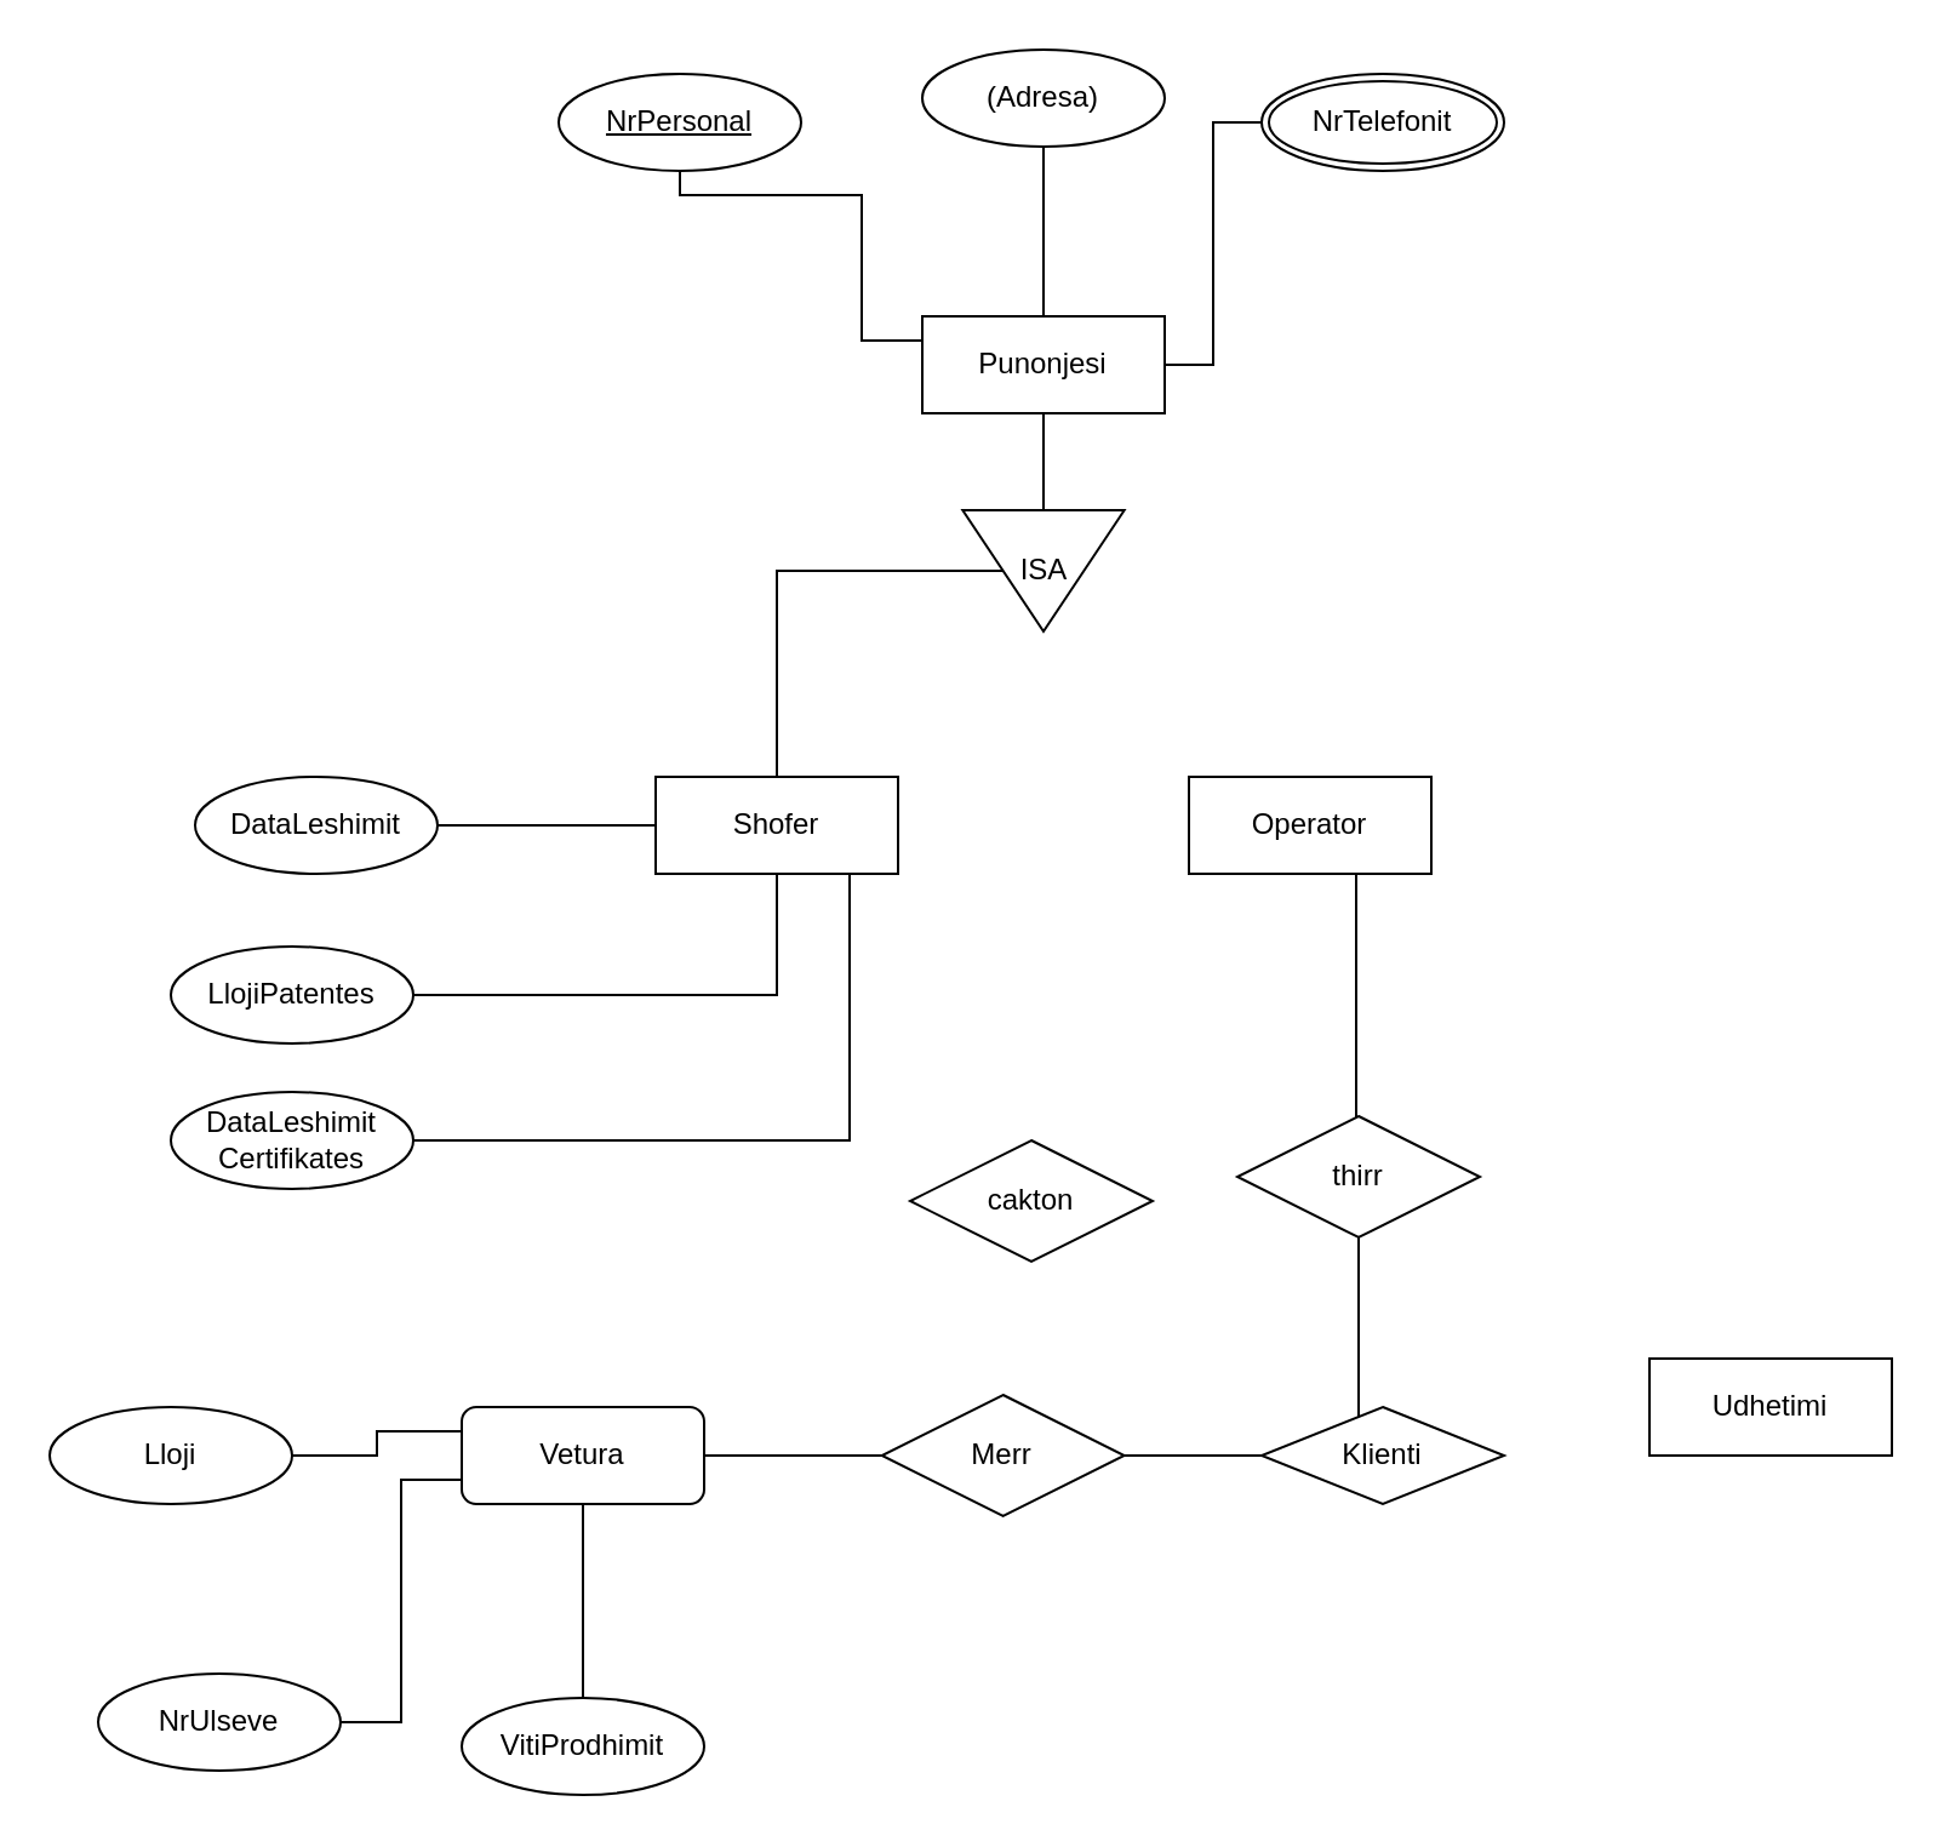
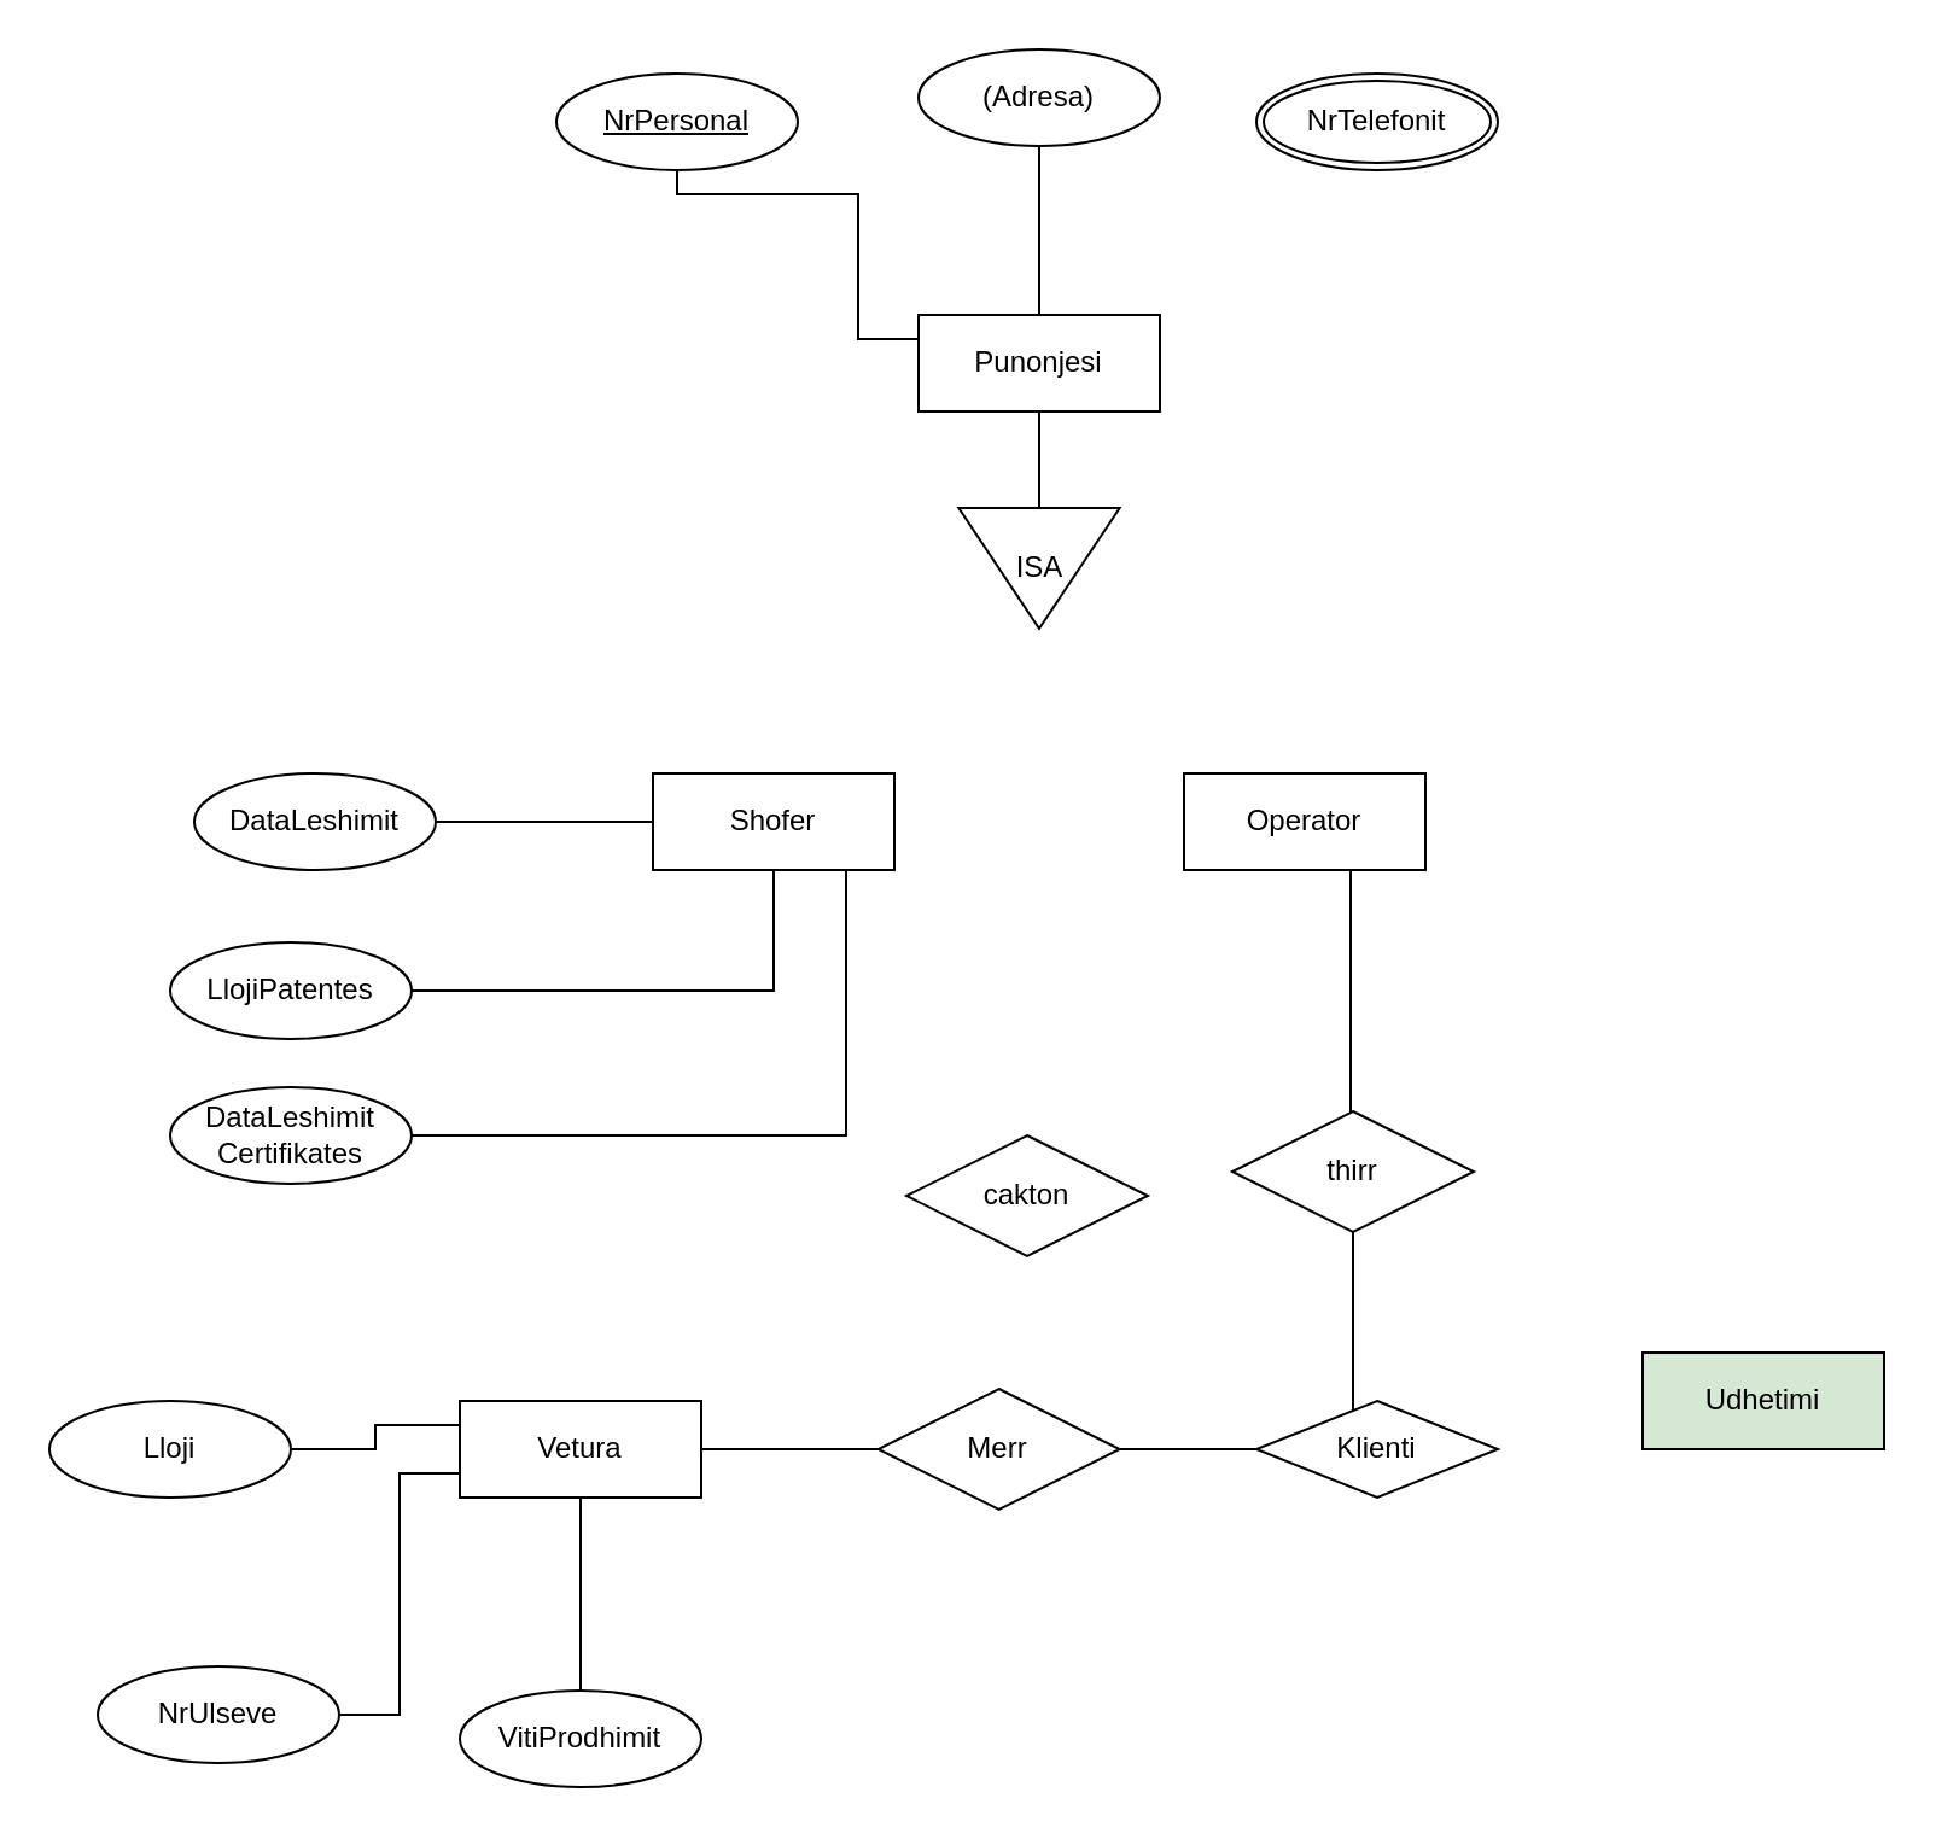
- <mxCell id="23" style="edgeStyle=orthogonalEdgeStyle;rounded=0;orthogonalLoop=1;jettySize=auto;html=1;entryX=1;entryY=0.5;entryDx=0;entryDy=0;endArrow=none;endFill=0;" edge="1" parent="1" source="24" target="4"><mxGeometry relative="1" as="geometry" /></mxCell>
- <mxCell id="7" style="edgeStyle=orthogonalEdgeStyle;rounded=0;orthogonalLoop=1;jettySize=auto;html=1;endArrow=none;endFill=0;" edge="1" parent="1" source="8" target="6"><mxGeometry relative="1" as="geometry" /></mxCell>
- <mxCell id="11" value="Udhetimi" style="whiteSpace=wrap;html=1;align=center;" vertex="1" parent="1"><mxGeometry x="680" y="560" width="100" height="40" as="geometry" /></mxCell>
+ <mxCell id="11" value="Udhetimi" style="whiteSpace=wrap;html=1;align=center;fillColor=#d5e8d4;" vertex="1" parent="1"><mxGeometry x="680" y="560" width="100" height="40" as="geometry" /></mxCell>
- <mxCell id="10" value="Vetura" style="whiteSpace=wrap;html=1;align=center;rounded=1;" vertex="1" parent="1"><mxGeometry x="190" y="580" width="100" height="40" as="geometry" /></mxCell>
+ <mxCell id="10" value="Vetura" style="whiteSpace=wrap;html=1;align=center;" vertex="1" parent="1"><mxGeometry x="190" y="580" width="100" height="40" as="geometry" /></mxCell>
